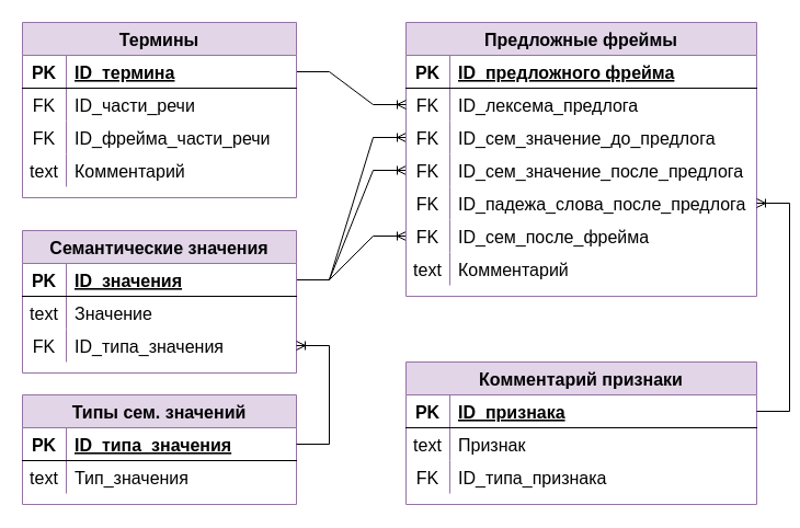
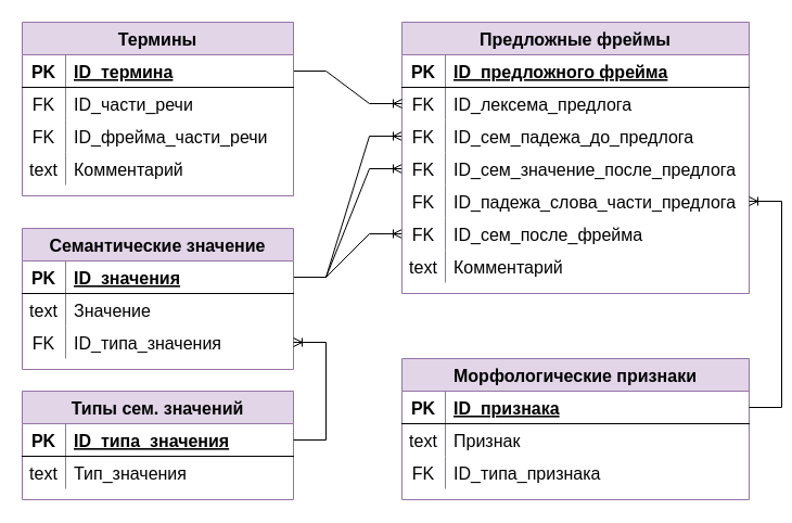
- <mxCell id="14" value="ID_сем_значение_до_предлога" style="shape=partialRectangle;connectable=0;fillColor=none;top=0;left=0;bottom=0;right=0;align=left;spacingLeft=6;overflow=hidden;fontSize=16;" parent="12" vertex="1"><mxGeometry x="40" width="280" height="30" as="geometry"><mxRectangle width="280" height="30" as="alternateBounds" /></mxGeometry></mxCell>
+ <mxCell id="14" value="ID_сем_падежа_до_предлога" style="shape=partialRectangle;connectable=0;fillColor=none;top=0;left=0;bottom=0;right=0;align=left;spacingLeft=6;overflow=hidden;fontSize=16;" parent="12" vertex="1"><mxGeometry x="40" width="280" height="30" as="geometry"><mxRectangle width="280" height="30" as="alternateBounds" /></mxGeometry></mxCell>
- <mxCell id="20" value="ID_падежа_слова_после_предлога" style="shape=partialRectangle;connectable=0;fillColor=none;top=0;left=0;bottom=0;right=0;align=left;spacingLeft=6;overflow=hidden;fontSize=16;" parent="18" vertex="1"><mxGeometry x="40" width="280" height="30" as="geometry"><mxRectangle width="280" height="30" as="alternateBounds" /></mxGeometry></mxCell>
+ <mxCell id="20" value="ID_падежа_слова_части_предлога" style="shape=partialRectangle;connectable=0;fillColor=none;top=0;left=0;bottom=0;right=0;align=left;spacingLeft=6;overflow=hidden;fontSize=16;" parent="18" vertex="1"><mxGeometry x="40" width="280" height="30" as="geometry"><mxRectangle width="280" height="30" as="alternateBounds" /></mxGeometry></mxCell>
- <mxCell id="27" value="Семантические значения" style="shape=table;startSize=30;container=1;collapsible=1;childLayout=tableLayout;fixedRows=1;rowLines=0;fontStyle=1;align=center;resizeLast=1;fillColor=#e1d5e7;strokeColor=#9673a6;fontSize=16;" parent="1" vertex="1"><mxGeometry x="20" y="210" width="250" height="130" as="geometry" /></mxCell>
+ <mxCell id="27" value="Семантические значение" style="shape=table;startSize=30;container=1;collapsible=1;childLayout=tableLayout;fixedRows=1;rowLines=0;fontStyle=1;align=center;resizeLast=1;fillColor=#e1d5e7;strokeColor=#9673a6;fontSize=16;" parent="1" vertex="1"><mxGeometry x="20" y="210" width="250" height="130" as="geometry" /></mxCell>
- <mxCell id="45" value="Комментарий признаки" style="shape=table;startSize=30;container=1;collapsible=1;childLayout=tableLayout;fixedRows=1;rowLines=0;fontStyle=1;align=center;resizeLast=1;fillColor=#e1d5e7;strokeColor=#9673a6;fontSize=16;" parent="1" vertex="1"><mxGeometry x="370" y="330" width="320" height="130" as="geometry" /></mxCell>
+ <mxCell id="45" value="Морфологические признаки" style="shape=table;startSize=30;container=1;collapsible=1;childLayout=tableLayout;fixedRows=1;rowLines=0;fontStyle=1;align=center;resizeLast=1;fillColor=#e1d5e7;strokeColor=#9673a6;fontSize=16;" parent="1" vertex="1"><mxGeometry x="370" y="330" width="320" height="130" as="geometry" /></mxCell>
